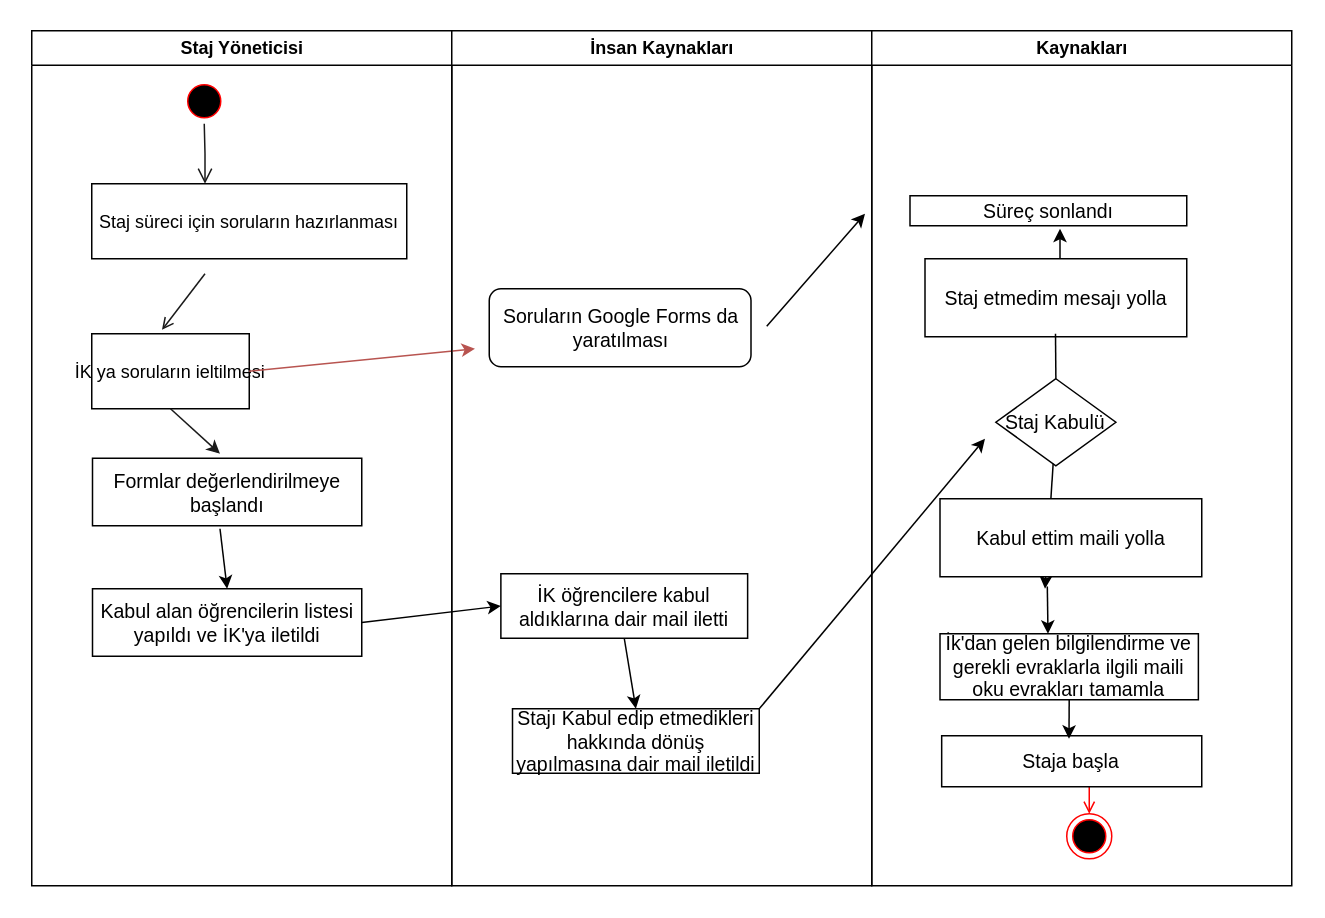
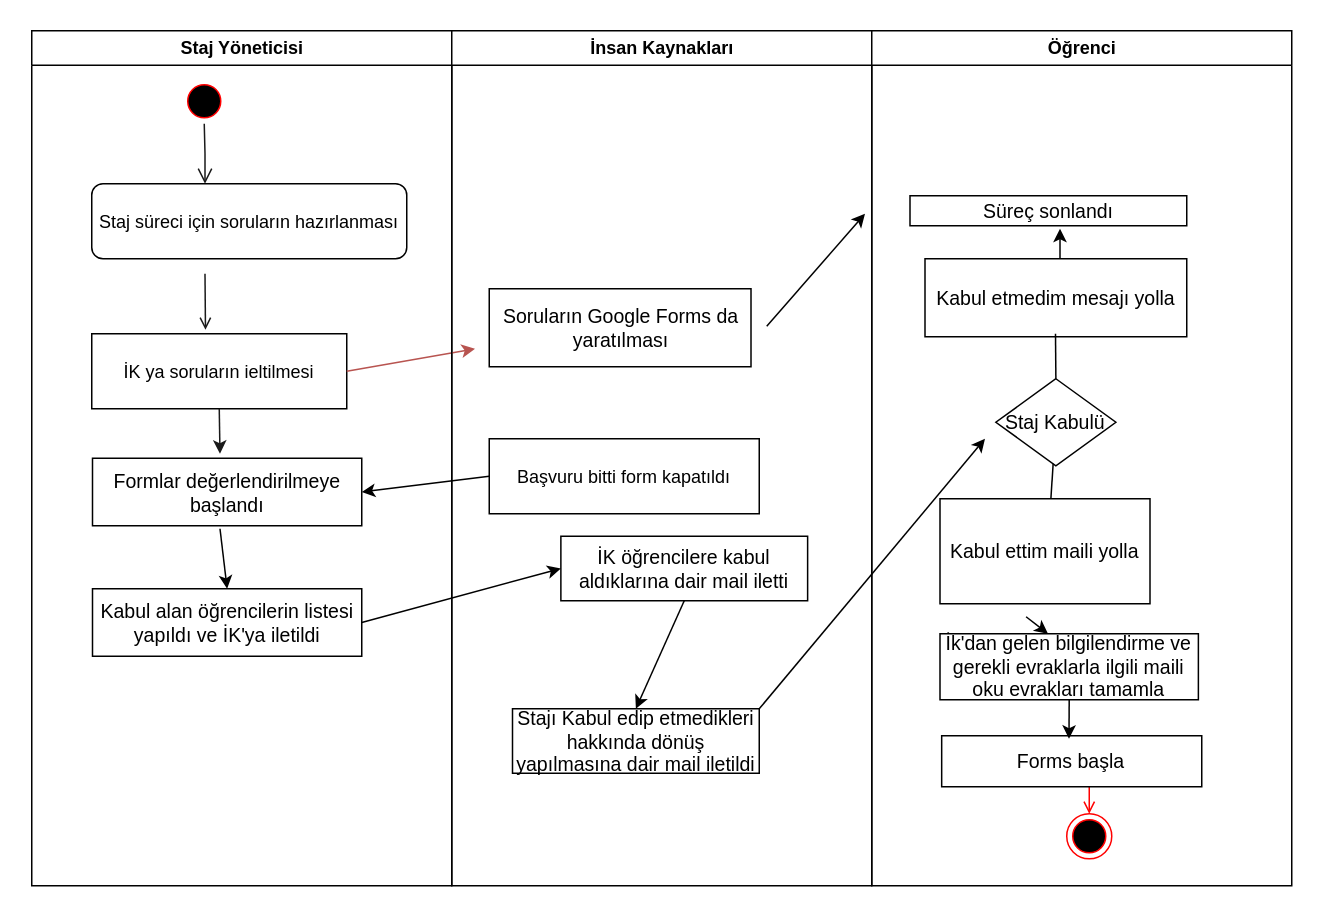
- <mxCell id="19" value="Kaynakları" style="swimlane;whiteSpace=wrap" parent="1" vertex="1"><mxGeometry x="580.5" y="20" width="280" height="570" as="geometry" /></mxCell>
+ <mxCell id="19" value="Öğrenci" style="swimlane;whiteSpace=wrap" parent="1" vertex="1"><mxGeometry x="580.5" y="20" width="280" height="570" as="geometry" /></mxCell>
- <mxCell id="5" value="Staj süreci için soruların hazırlanması" style="" parent="2" vertex="1"><mxGeometry x="40" y="102" width="210" height="50" as="geometry" /></mxCell>
+ <mxCell id="5" value="Staj süreci için soruların hazırlanması" style="rounded=1;" parent="2" vertex="1"><mxGeometry x="40" y="102" width="210" height="50" as="geometry" /></mxCell>
- <mxCell id="23" value="Staj etmedim mesajı yolla" style="rounded=0;whiteSpace=wrap;html=1;fontSize=13;verticalAlign=middle;" vertex="1" parent="19"><mxGeometry x="35.5" y="152" width="174.5" height="52" as="geometry" /></mxCell>
+ <mxCell id="23" value="Kabul etmedim mesajı yolla" style="rounded=0;whiteSpace=wrap;html=1;fontSize=13;verticalAlign=middle;" vertex="1" parent="19"><mxGeometry x="35.5" y="152" width="174.5" height="52" as="geometry" /></mxCell>
- <mxCell id="18" value="Soruların Google Forms da yaratılması" style="whiteSpace=wrap;html=1;fontSize=13;verticalAlign=middle;rounded=1;" vertex="1" parent="12"><mxGeometry x="25" y="172" width="174.5" height="52" as="geometry" /></mxCell>
+ <mxCell id="18" value="Soruların Google Forms da yaratılması" style="rounded=0;whiteSpace=wrap;html=1;fontSize=13;verticalAlign=middle;" vertex="1" parent="12"><mxGeometry x="25" y="172" width="174.5" height="52" as="geometry" /></mxCell>
- <mxCell id="6" value="İK ya soruların ieltilmesi" style="" parent="2" vertex="1"><mxGeometry x="40" y="202" width="105" height="50" as="geometry" /></mxCell>
+ <mxCell id="6" value="İK ya soruların ieltilmesi" style="" parent="2" vertex="1"><mxGeometry x="40" y="202" width="170" height="50" as="geometry" /></mxCell>
+ <mxCell id="14" value="Başvuru bitti form kapatıldı" style="" parent="12" vertex="1"><mxGeometry x="25" y="272" width="180" height="50" as="geometry" /></mxCell>
+ <mxCell id="30" value="" style="endArrow=classic;html=1;fontSize=13;exitX=0;exitY=0.5;exitDx=0;exitDy=0;entryX=1;entryY=0.5;entryDx=0;entryDy=0;" edge="1" parent="1" source="14" target="9"><mxGeometry width="50" height="50" relative="1" as="geometry"><mxPoint x="306" y="282" as="sourcePoint" /><mxPoint x="356" y="232" as="targetPoint" /></mxGeometry></mxCell>
- <mxCell id="25" value="Kabul ettim maili yolla" style="rounded=0;whiteSpace=wrap;html=1;fontSize=13;verticalAlign=middle;" vertex="1" parent="19"><mxGeometry x="45.5" y="312" width="174.5" height="52" as="geometry" /></mxCell>
+ <mxCell id="25" value="Kabul ettim maili yolla" style="rounded=0;whiteSpace=wrap;html=1;fontSize=13;verticalAlign=middle;" vertex="1" parent="19"><mxGeometry x="45.5" y="312" width="140" height="70" as="geometry" /></mxCell>
- <mxCell id="15" value="İK öğrencilere kabul aldıklarına dair mail iletti" style="rounded=0;whiteSpace=wrap;html=1;fontSize=13;verticalAlign=middle;" vertex="1" parent="12"><mxGeometry x="32.75" y="362" width="164.5" height="43" as="geometry" /></mxCell>
+ <mxCell id="15" value="İK öğrencilere kabul aldıklarına dair mail iletti" style="rounded=0;whiteSpace=wrap;html=1;fontSize=13;verticalAlign=middle;" vertex="1" parent="12"><mxGeometry x="72.75" y="337" width="164.5" height="43" as="geometry" /></mxCell>
- <mxCell id="26" value="Staja başla" style="rounded=0;whiteSpace=wrap;html=1;fontSize=13;verticalAlign=middle;" vertex="1" parent="19"><mxGeometry x="46.62" y="470" width="173.38" height="34" as="geometry" /></mxCell>
+ <mxCell id="26" value="Forms başla" style="rounded=0;whiteSpace=wrap;html=1;fontSize=13;verticalAlign=middle;" vertex="1" parent="19"><mxGeometry x="46.62" y="470" width="173.38" height="34" as="geometry" /></mxCell>
